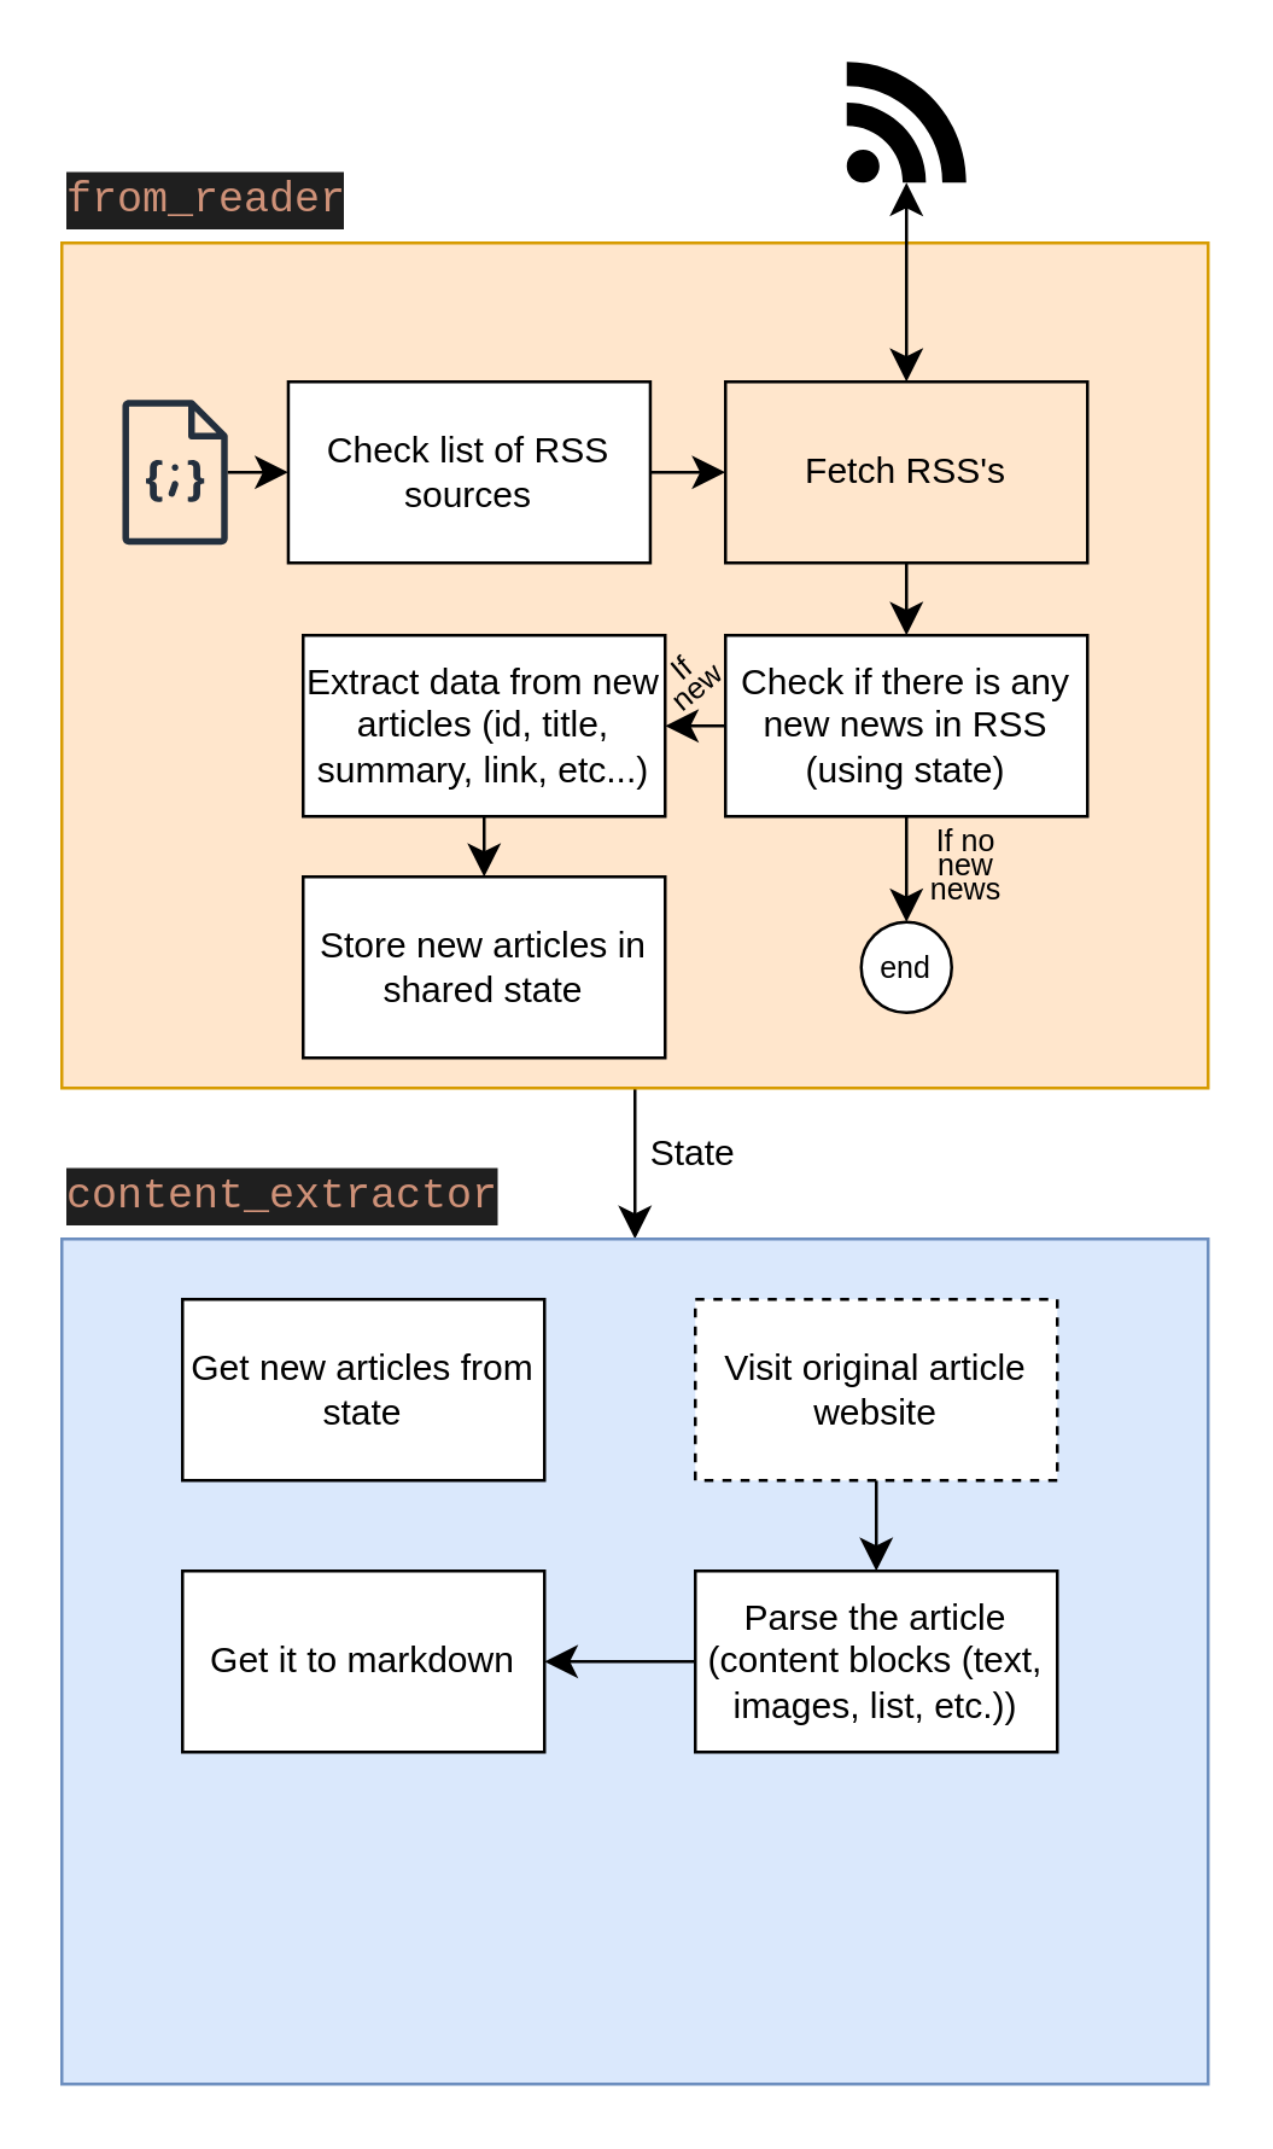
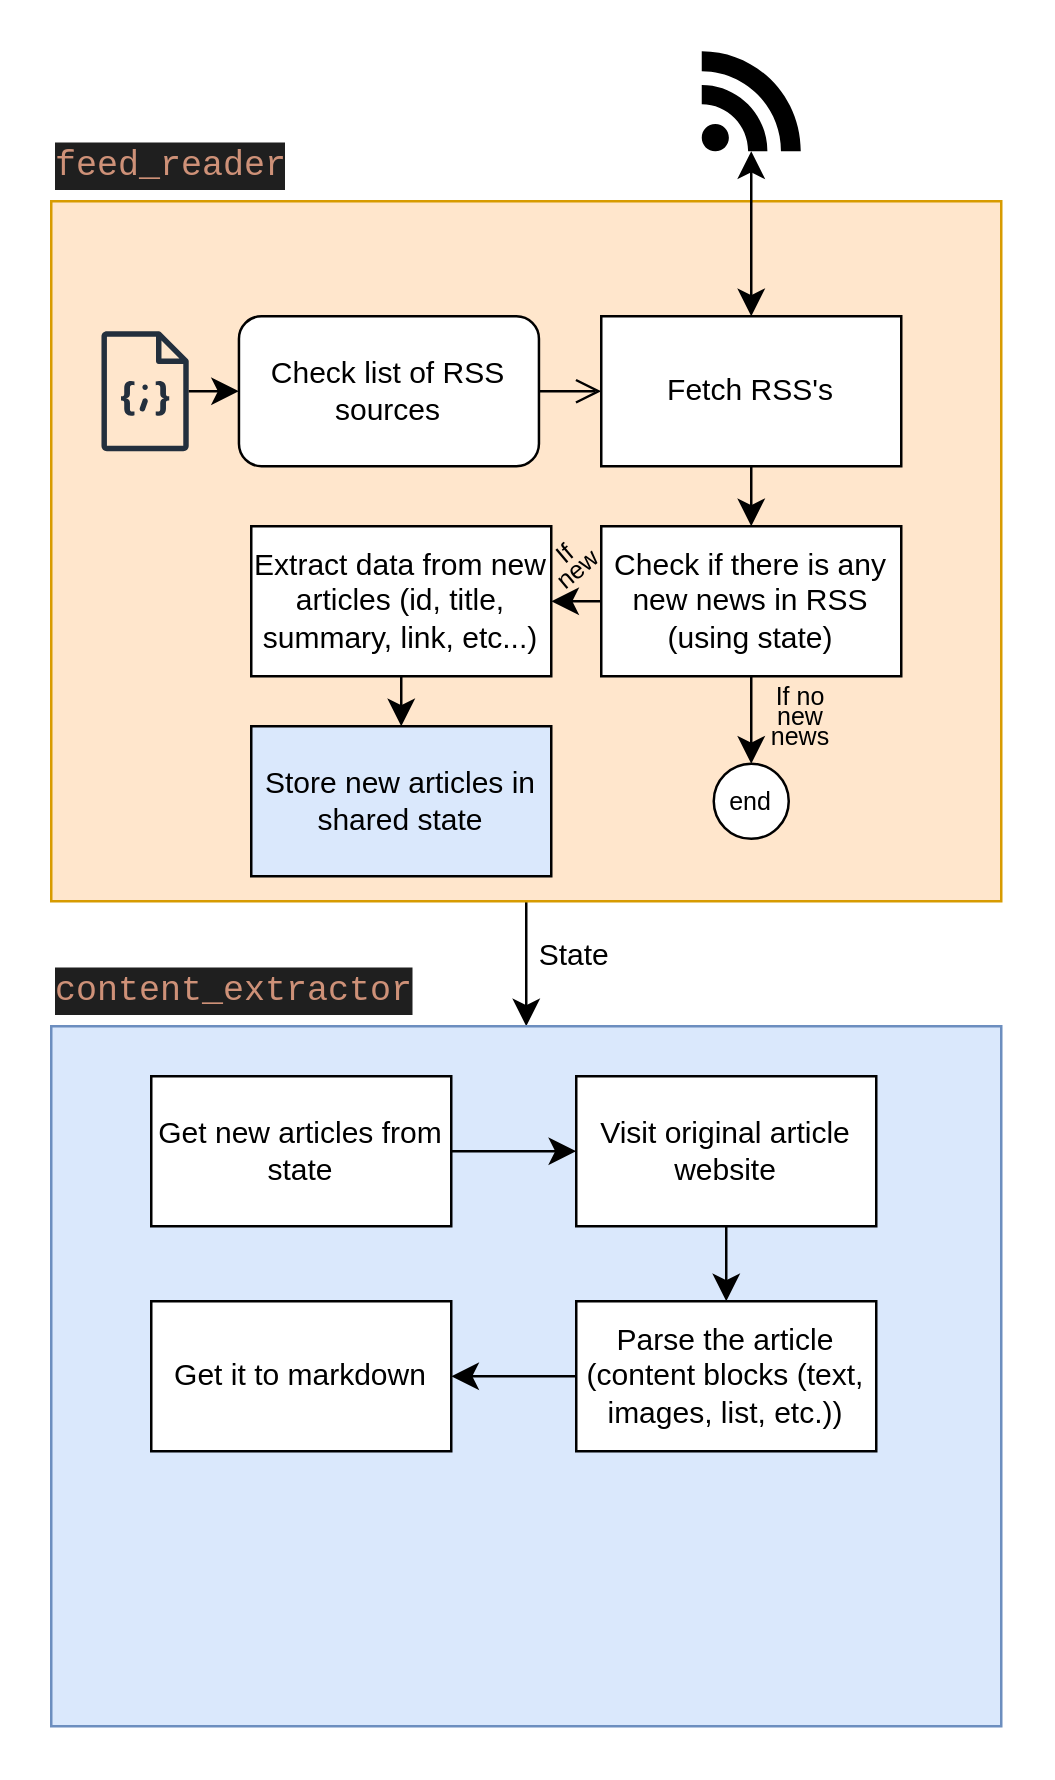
- <mxCell id="13" value="&lt;div style=&quot;color: #cccccc;background-color: #1f1f1f;font-family: Consolas, 'Courier New', monospace;font-weight: normal;font-size: 14px;line-height: 19px;white-space: pre;&quot;&gt;&lt;div&gt;&lt;span style=&quot;color: #ce9178;&quot;&gt;from_reader&lt;/span&gt;&lt;/div&gt;&lt;/div&gt;" style="text;whiteSpace=wrap;html=1;" vertex="1" parent="1"><mxGeometry x="20" y="50" width="120" height="40" as="geometry" /></mxCell>
+ <mxCell id="13" value="&lt;div style=&quot;color: #cccccc;background-color: #1f1f1f;font-family: Consolas, 'Courier New', monospace;font-weight: normal;font-size: 14px;line-height: 19px;white-space: pre;&quot;&gt;&lt;div&gt;&lt;span style=&quot;color: #ce9178;&quot;&gt;feed_reader&lt;/span&gt;&lt;/div&gt;&lt;/div&gt;" style="text;whiteSpace=wrap;html=1;" vertex="1" parent="1"><mxGeometry x="20" y="50" width="120" height="40" as="geometry" /></mxCell>
- <mxCell id="11" value="Check list of RSS sources" style="rounded=0;whiteSpace=wrap;html=1;" vertex="1" parent="1"><mxGeometry x="95.08" y="126" width="120" height="60" as="geometry" /></mxCell>
+ <mxCell id="11" value="Check list of RSS sources" style="whiteSpace=wrap;html=1;rounded=1;" vertex="1" parent="1"><mxGeometry x="95.08" y="126" width="120" height="60" as="geometry" /></mxCell>
- <mxCell id="10" style="edgeStyle=none;curved=1;rounded=0;orthogonalLoop=1;jettySize=auto;html=1;exitX=1;exitY=0.5;exitDx=0;exitDy=0;entryX=0;entryY=0.5;entryDx=0;entryDy=0;fontSize=12;startSize=8;endSize=8;" edge="1" parent="1" source="11" target="7"><mxGeometry relative="1" as="geometry" /></mxCell>
+ <mxCell id="10" style="edgeStyle=none;curved=1;rounded=0;orthogonalLoop=1;jettySize=auto;html=1;exitX=1;exitY=0.5;exitDx=0;exitDy=0;entryX=0;entryY=0.5;entryDx=0;entryDy=0;fontSize=12;startSize=8;endSize=8;endArrow=open;" edge="1" parent="1" source="11" target="7"><mxGeometry relative="1" as="geometry" /></mxCell>
- <mxCell id="7" value="Fetch RSS's" style="rounded=0;whiteSpace=wrap;html=1;fillColor=#ffe6cc;" vertex="1" parent="1"><mxGeometry x="240" y="126" width="120" height="60" as="geometry" /></mxCell>
+ <mxCell id="7" value="Fetch RSS's" style="rounded=0;whiteSpace=wrap;html=1;" vertex="1" parent="1"><mxGeometry x="240" y="126" width="120" height="60" as="geometry" /></mxCell>
- <mxCell id="20" value="Store new articles in shared state" style="rounded=0;whiteSpace=wrap;html=1;" vertex="1" parent="1"><mxGeometry x="100" y="290" width="120" height="60" as="geometry" /></mxCell>
+ <mxCell id="20" value="Store new articles in shared state" style="rounded=0;whiteSpace=wrap;html=1;fillColor=#dae8fc;" vertex="1" parent="1"><mxGeometry x="100" y="290" width="120" height="60" as="geometry" /></mxCell>
+ <mxCell id="23" style="edgeStyle=none;curved=1;rounded=0;orthogonalLoop=1;jettySize=auto;html=1;exitX=1;exitY=0.5;exitDx=0;exitDy=0;entryX=0;entryY=0.5;entryDx=0;entryDy=0;fontSize=12;startSize=8;endSize=8;" edge="1" parent="1" source="24" target="29"><mxGeometry relative="1" as="geometry" /></mxCell>
- <mxCell id="29" value="Visit original article website" style="rounded=0;whiteSpace=wrap;html=1;dashed=1;" vertex="1" parent="1"><mxGeometry y="430" width="120" height="60" as="geometry" x="230" /></mxCell>
+ <mxCell id="29" value="Visit original article website" style="rounded=0;whiteSpace=wrap;html=1;" vertex="1" parent="1"><mxGeometry y="430" width="120" height="60" as="geometry" x="230" /></mxCell>
